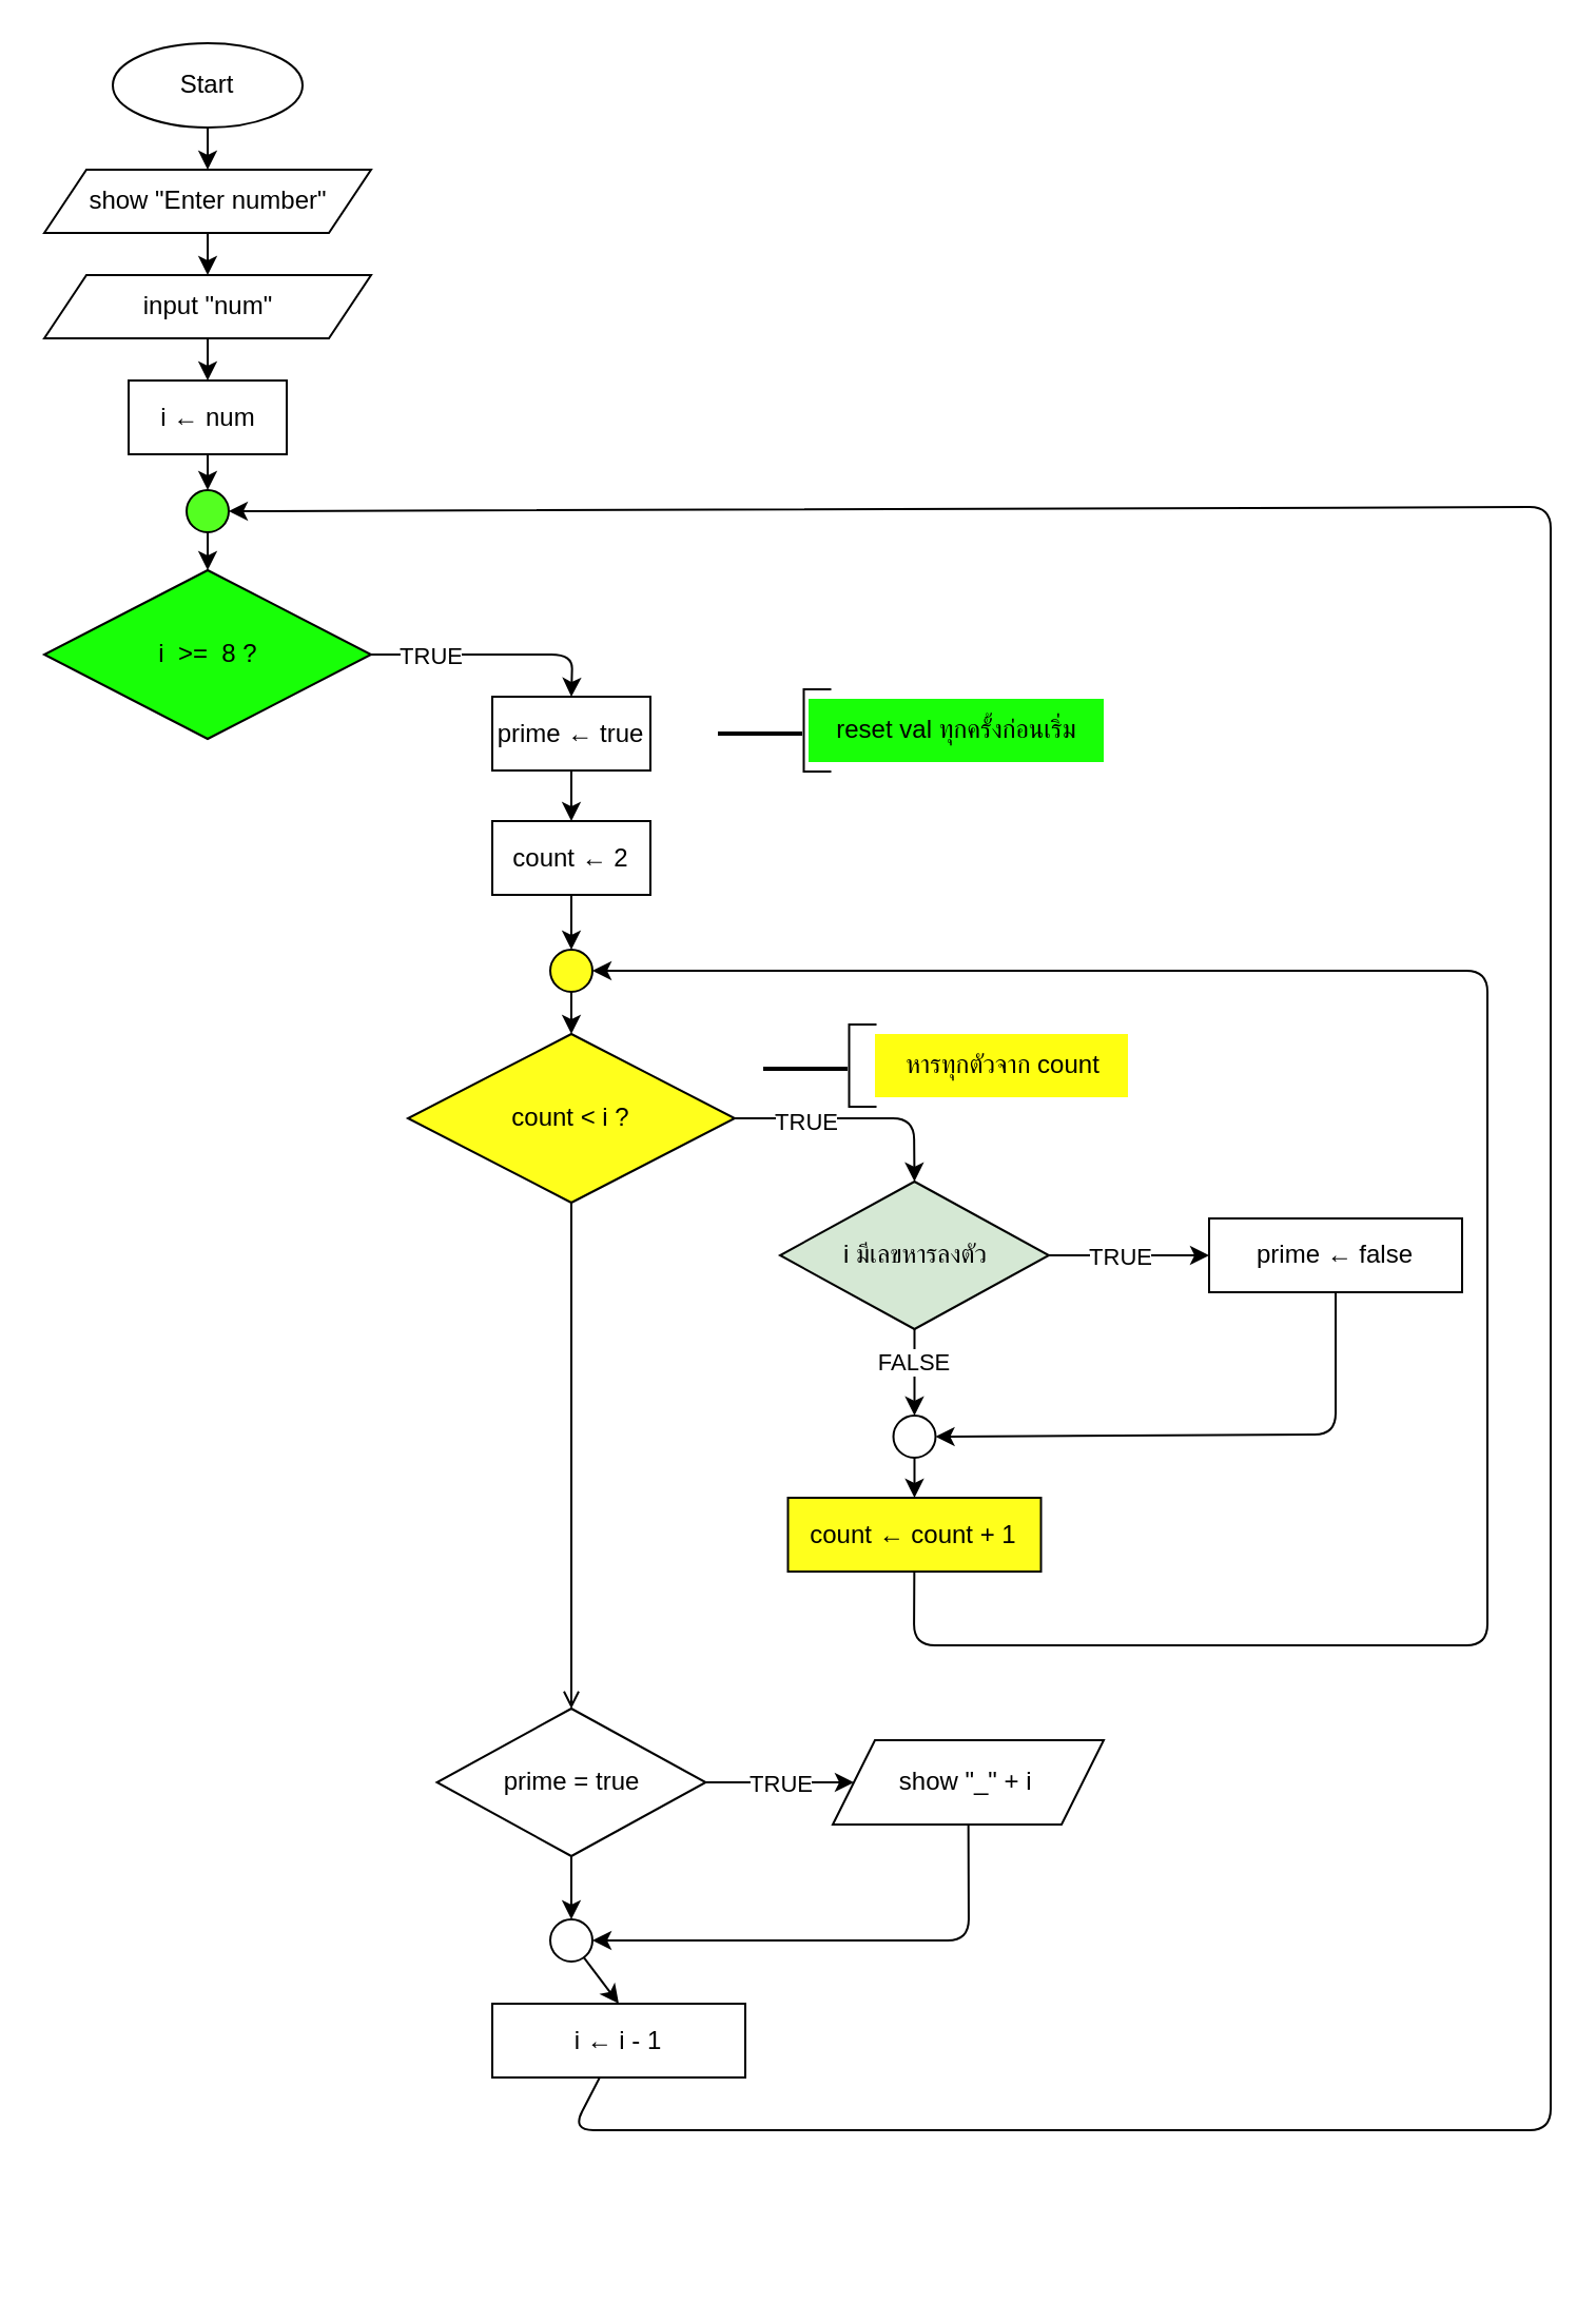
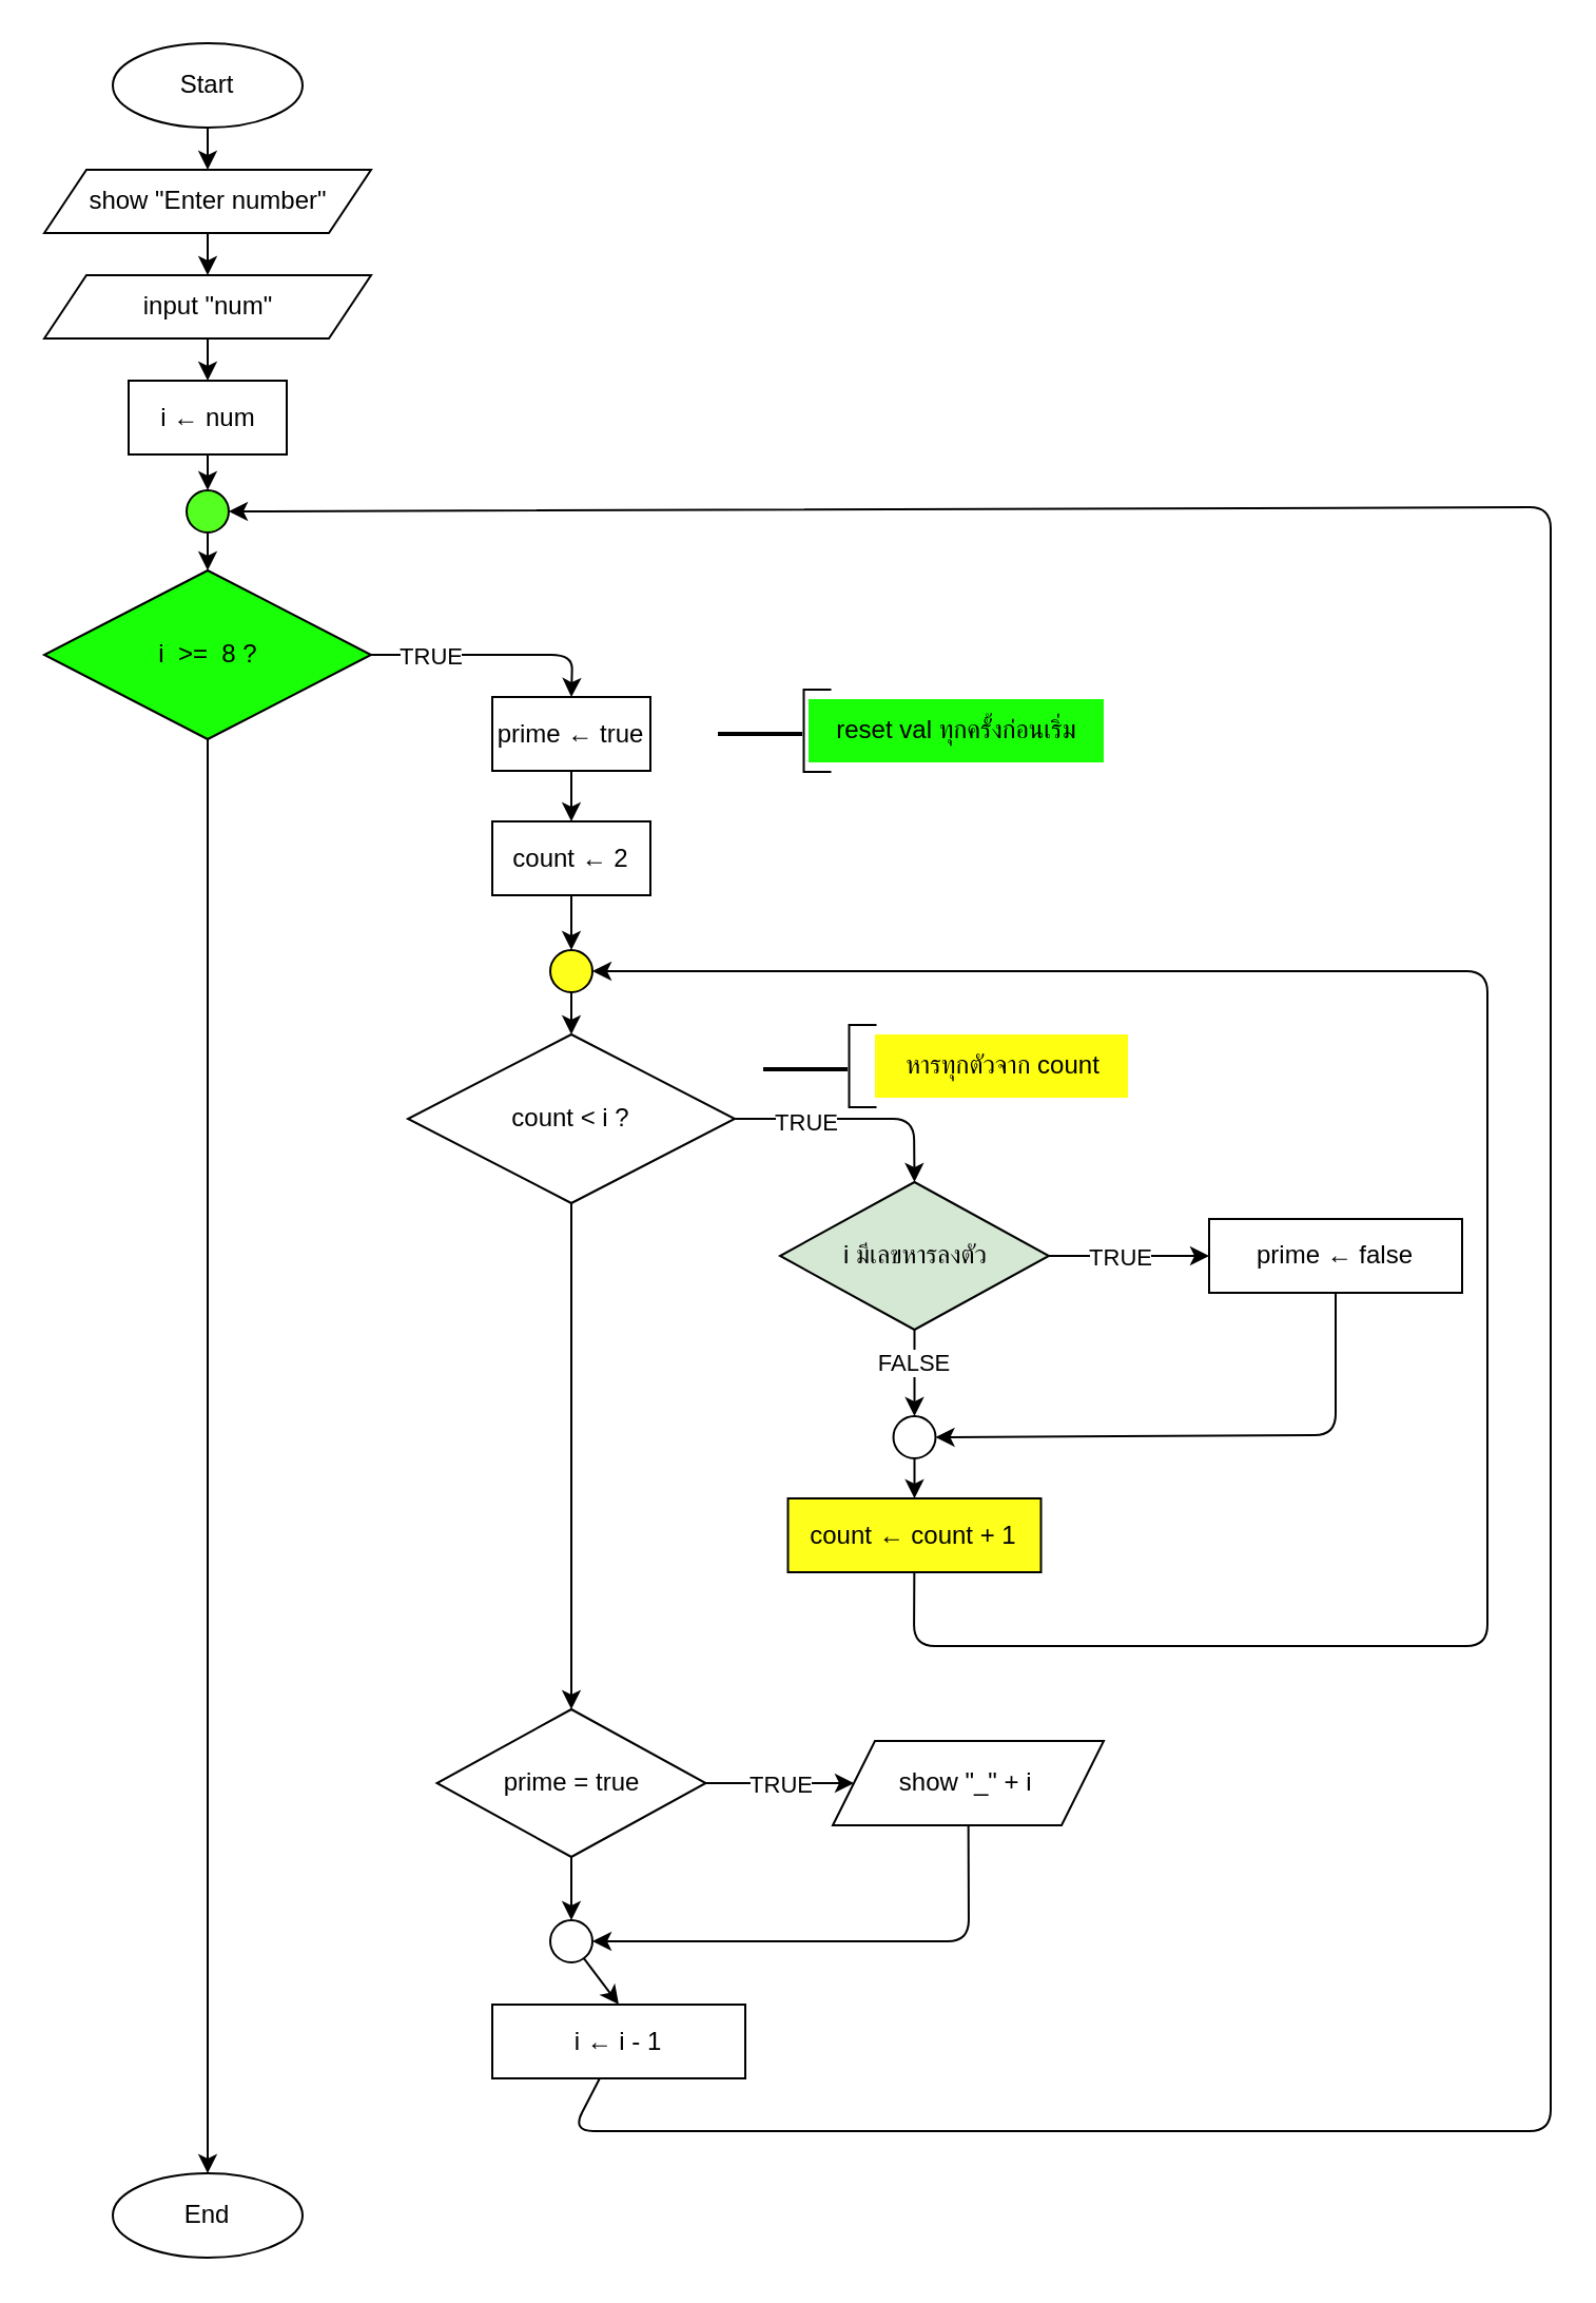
- <mxCell id="26" value="count &amp;lt; i ?" style="rhombus;whiteSpace=wrap;html=1;fillColor=#FFFF1C;" parent="1" vertex="1"><mxGeometry x="193" y="490" width="155" height="80" as="geometry" /></mxCell>
+ <mxCell id="26" value="count &amp;lt; i ?" style="rhombus;whiteSpace=wrap;html=1;fillColor=#ffffff;" parent="1" vertex="1"><mxGeometry x="193" y="490" width="155" height="80" as="geometry" /></mxCell>
+ <mxCell id="14" style="edgeStyle=none;html=1;entryX=0.5;entryY=0;entryDx=0;entryDy=0;" edge="1" parent="1" source="15" target="53"><mxGeometry relative="1" as="geometry"><mxPoint x="98" y="1060" as="targetPoint" /></mxGeometry></mxCell>
- <mxCell id="25" style="edgeStyle=none;html=1;entryX=0.5;entryY=0;entryDx=0;entryDy=0;endArrow=open;" parent="1" source="26" target="46" edge="1"><mxGeometry relative="1" as="geometry"><mxPoint x="270.5" y="810" as="targetPoint" /></mxGeometry></mxCell>
+ <mxCell id="25" style="edgeStyle=none;html=1;entryX=0.5;entryY=0;entryDx=0;entryDy=0;" parent="1" source="26" target="46" edge="1"><mxGeometry relative="1" as="geometry"><mxPoint x="270.5" y="810" as="targetPoint" /></mxGeometry></mxCell>
+ <mxCell id="53" value="End" style="ellipse;whiteSpace=wrap;html=1;" vertex="1" parent="1"><mxGeometry x="53" y="1030" width="90" height="40" as="geometry" /></mxCell>
